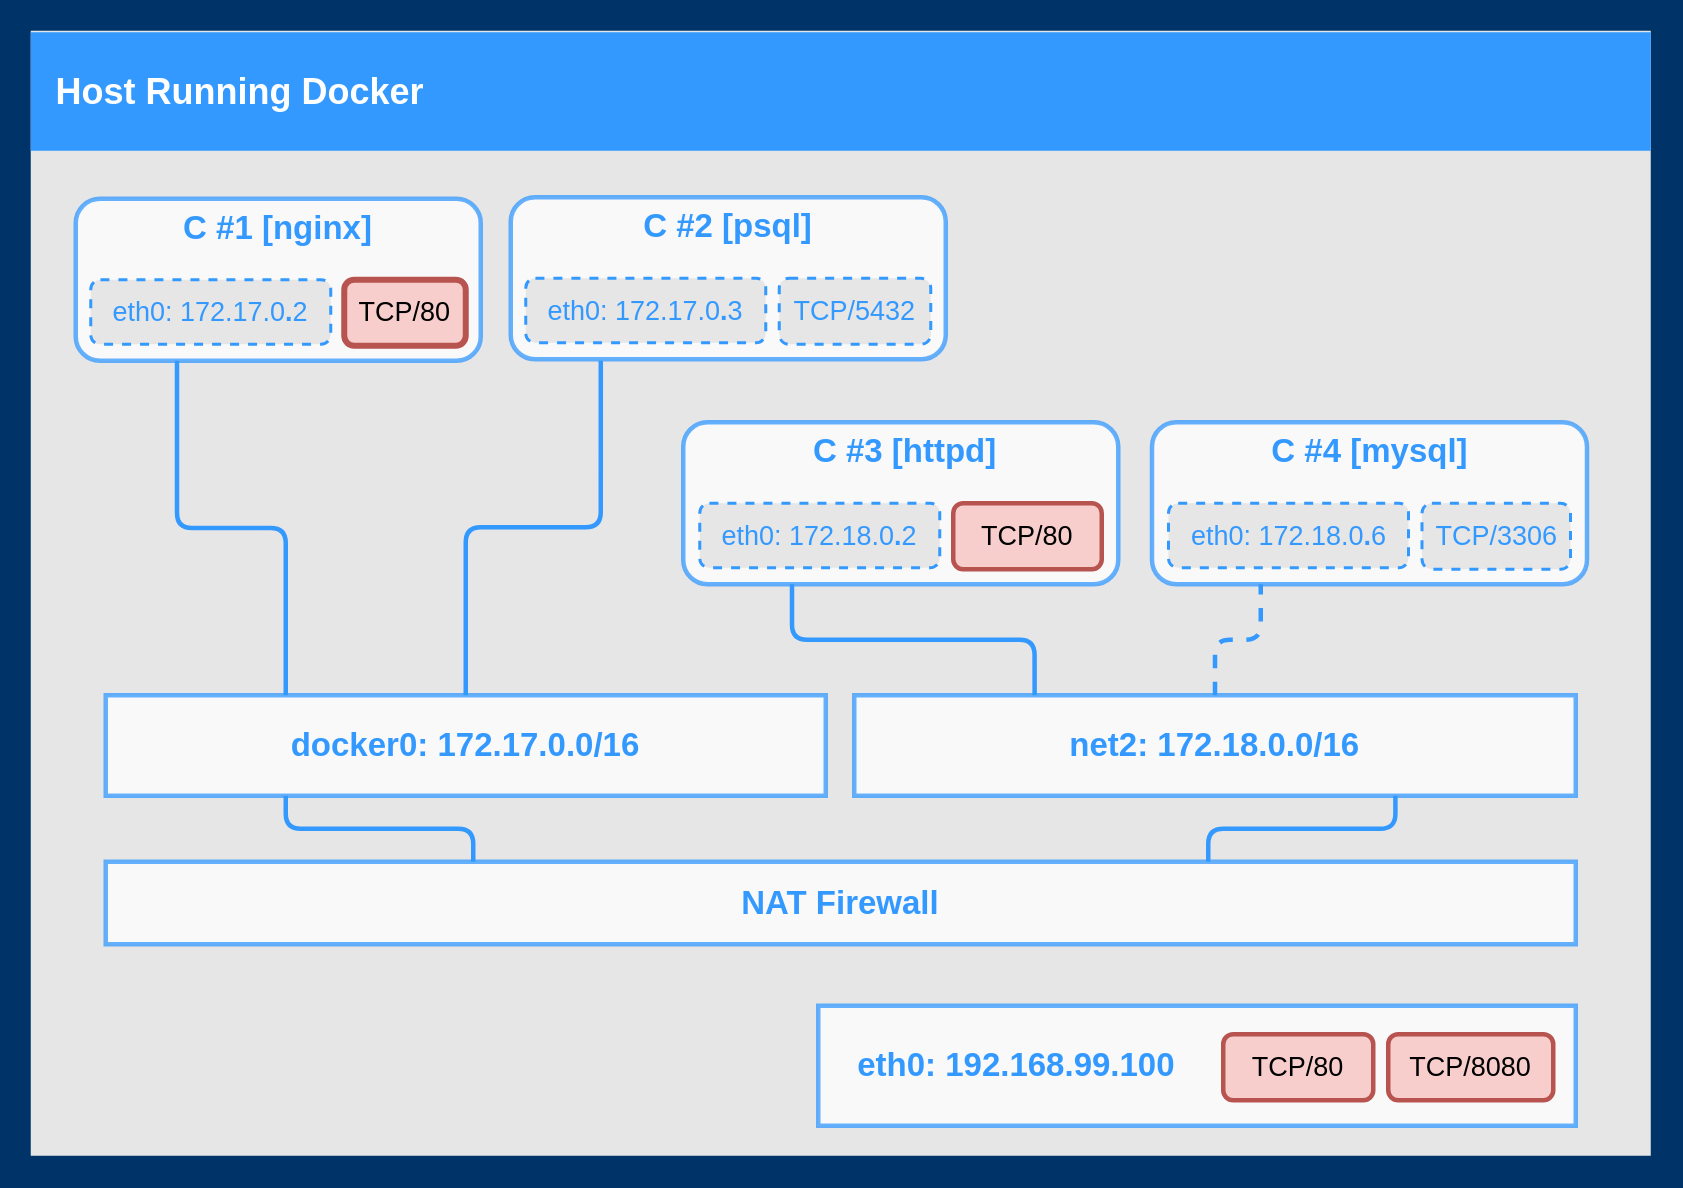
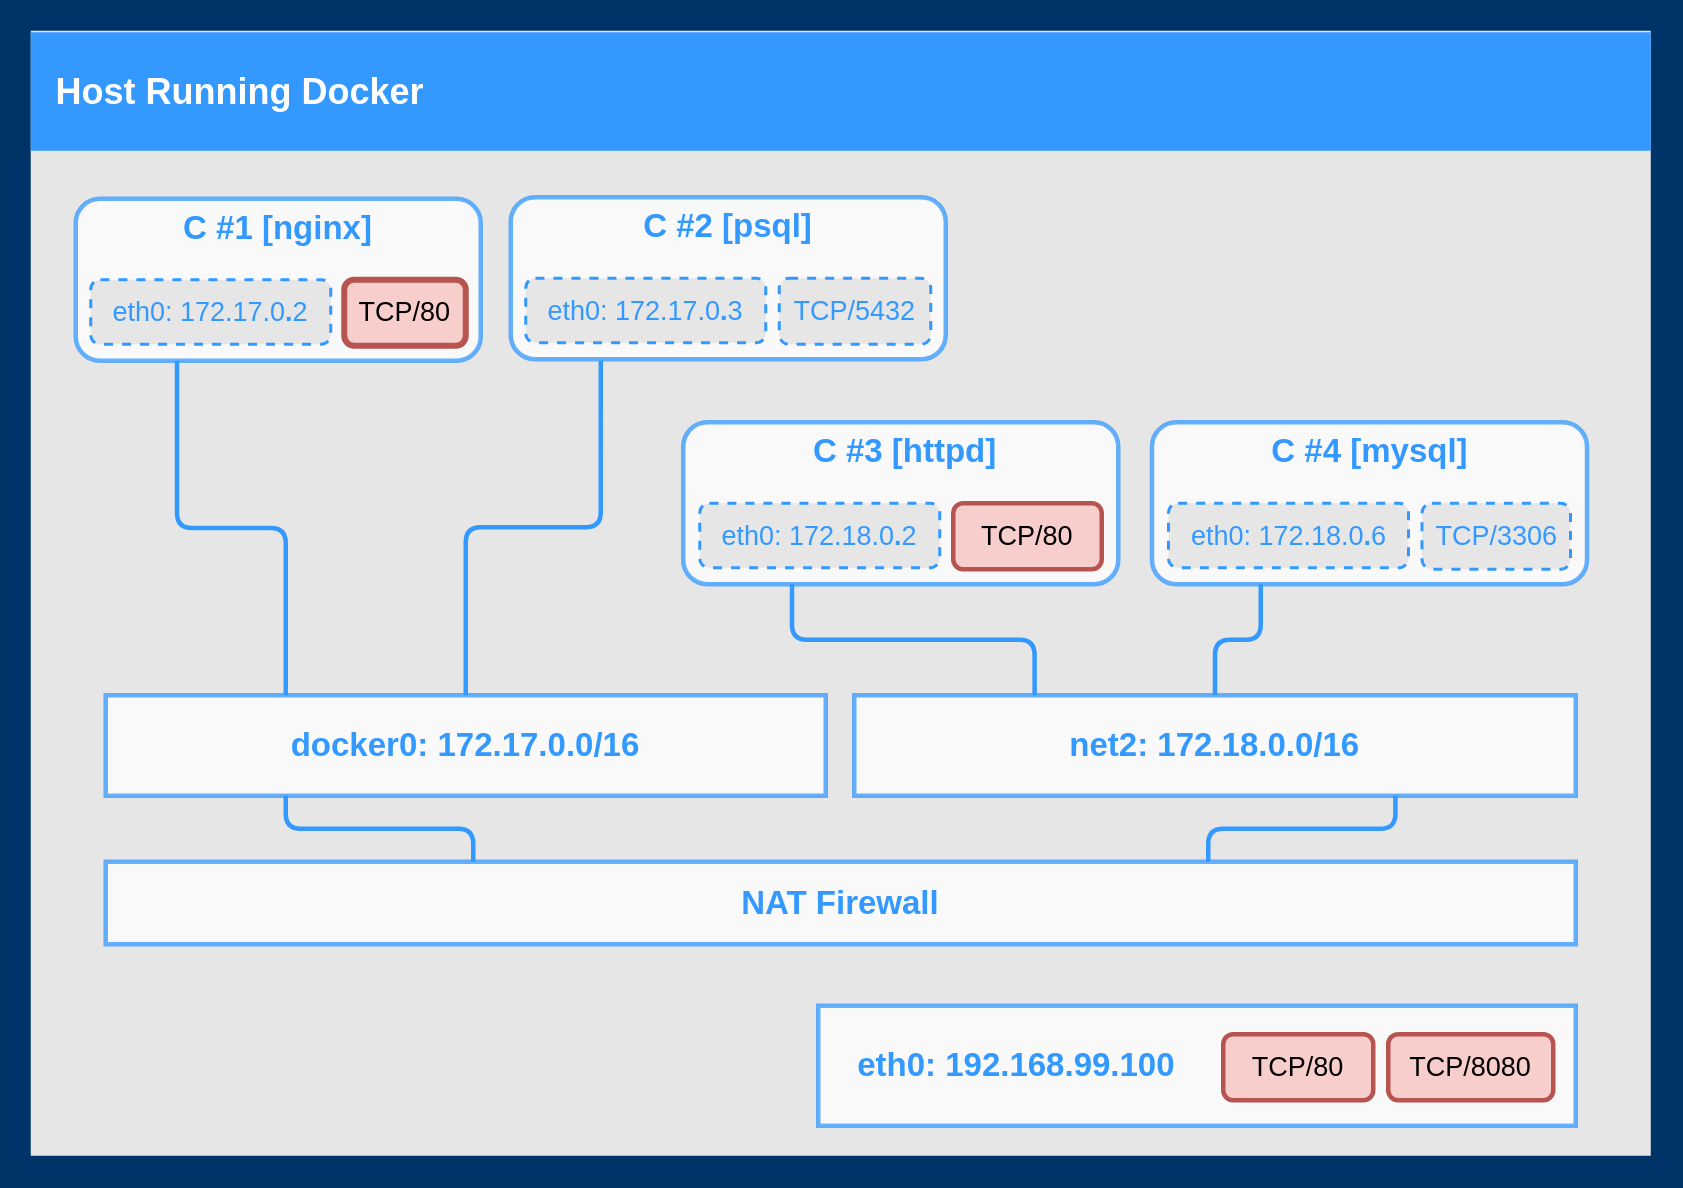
- <mxCell id="25" value="" style="endArrow=none;startArrow=none;html=1;strokeColor=#3399FF;strokeWidth=3;fontSize=22;fontColor=#3399FF;entryX=0.25;entryY=1;entryDx=0;entryDy=0;exitX=0.5;exitY=0;exitDx=0;exitDy=0;edgeStyle=orthogonalEdgeStyle;startFill=0;endFill=0;dashed=1;" parent="1" source="8" target="21" edge="1"><mxGeometry width="50" height="50" relative="1" as="geometry"><mxPoint x="20" y="840" as="sourcePoint" /><mxPoint x="70" y="790" as="targetPoint" /></mxGeometry></mxCell>
+ <mxCell id="25" value="" style="endArrow=none;startArrow=none;html=1;strokeColor=#3399FF;strokeWidth=3;fontSize=22;fontColor=#3399FF;entryX=0.25;entryY=1;entryDx=0;entryDy=0;exitX=0.5;exitY=0;exitDx=0;exitDy=0;edgeStyle=orthogonalEdgeStyle;startFill=0;endFill=0;" parent="1" source="8" target="21" edge="1"><mxGeometry width="50" height="50" relative="1" as="geometry"><mxPoint x="20" y="840" as="sourcePoint" /><mxPoint x="70" y="790" as="targetPoint" /></mxGeometry></mxCell>
